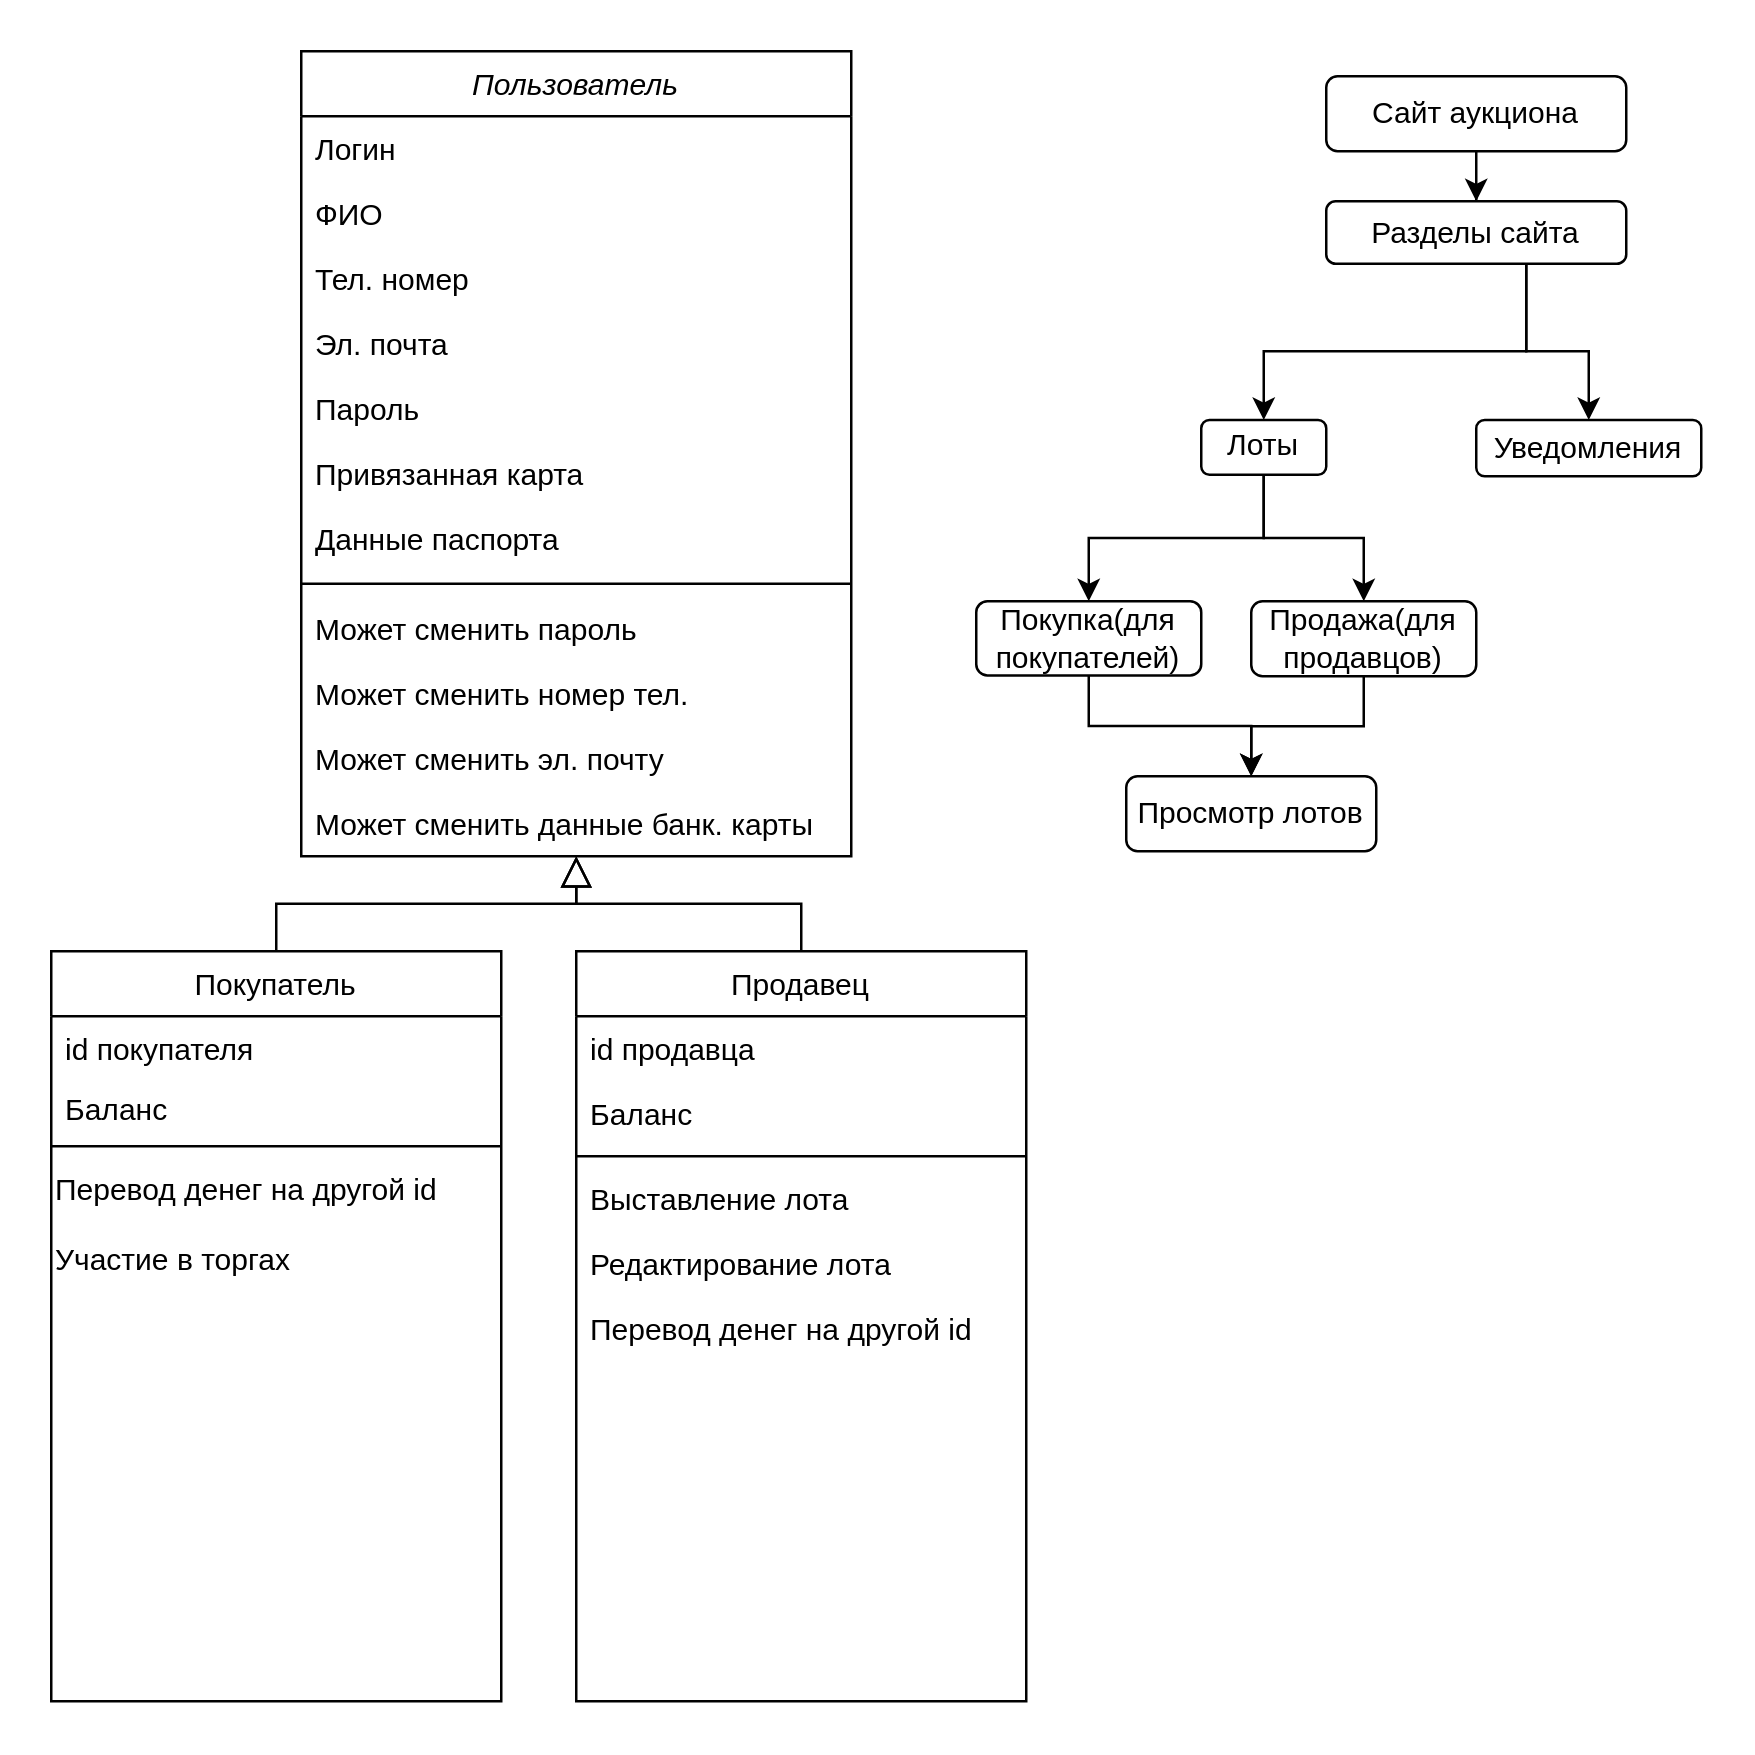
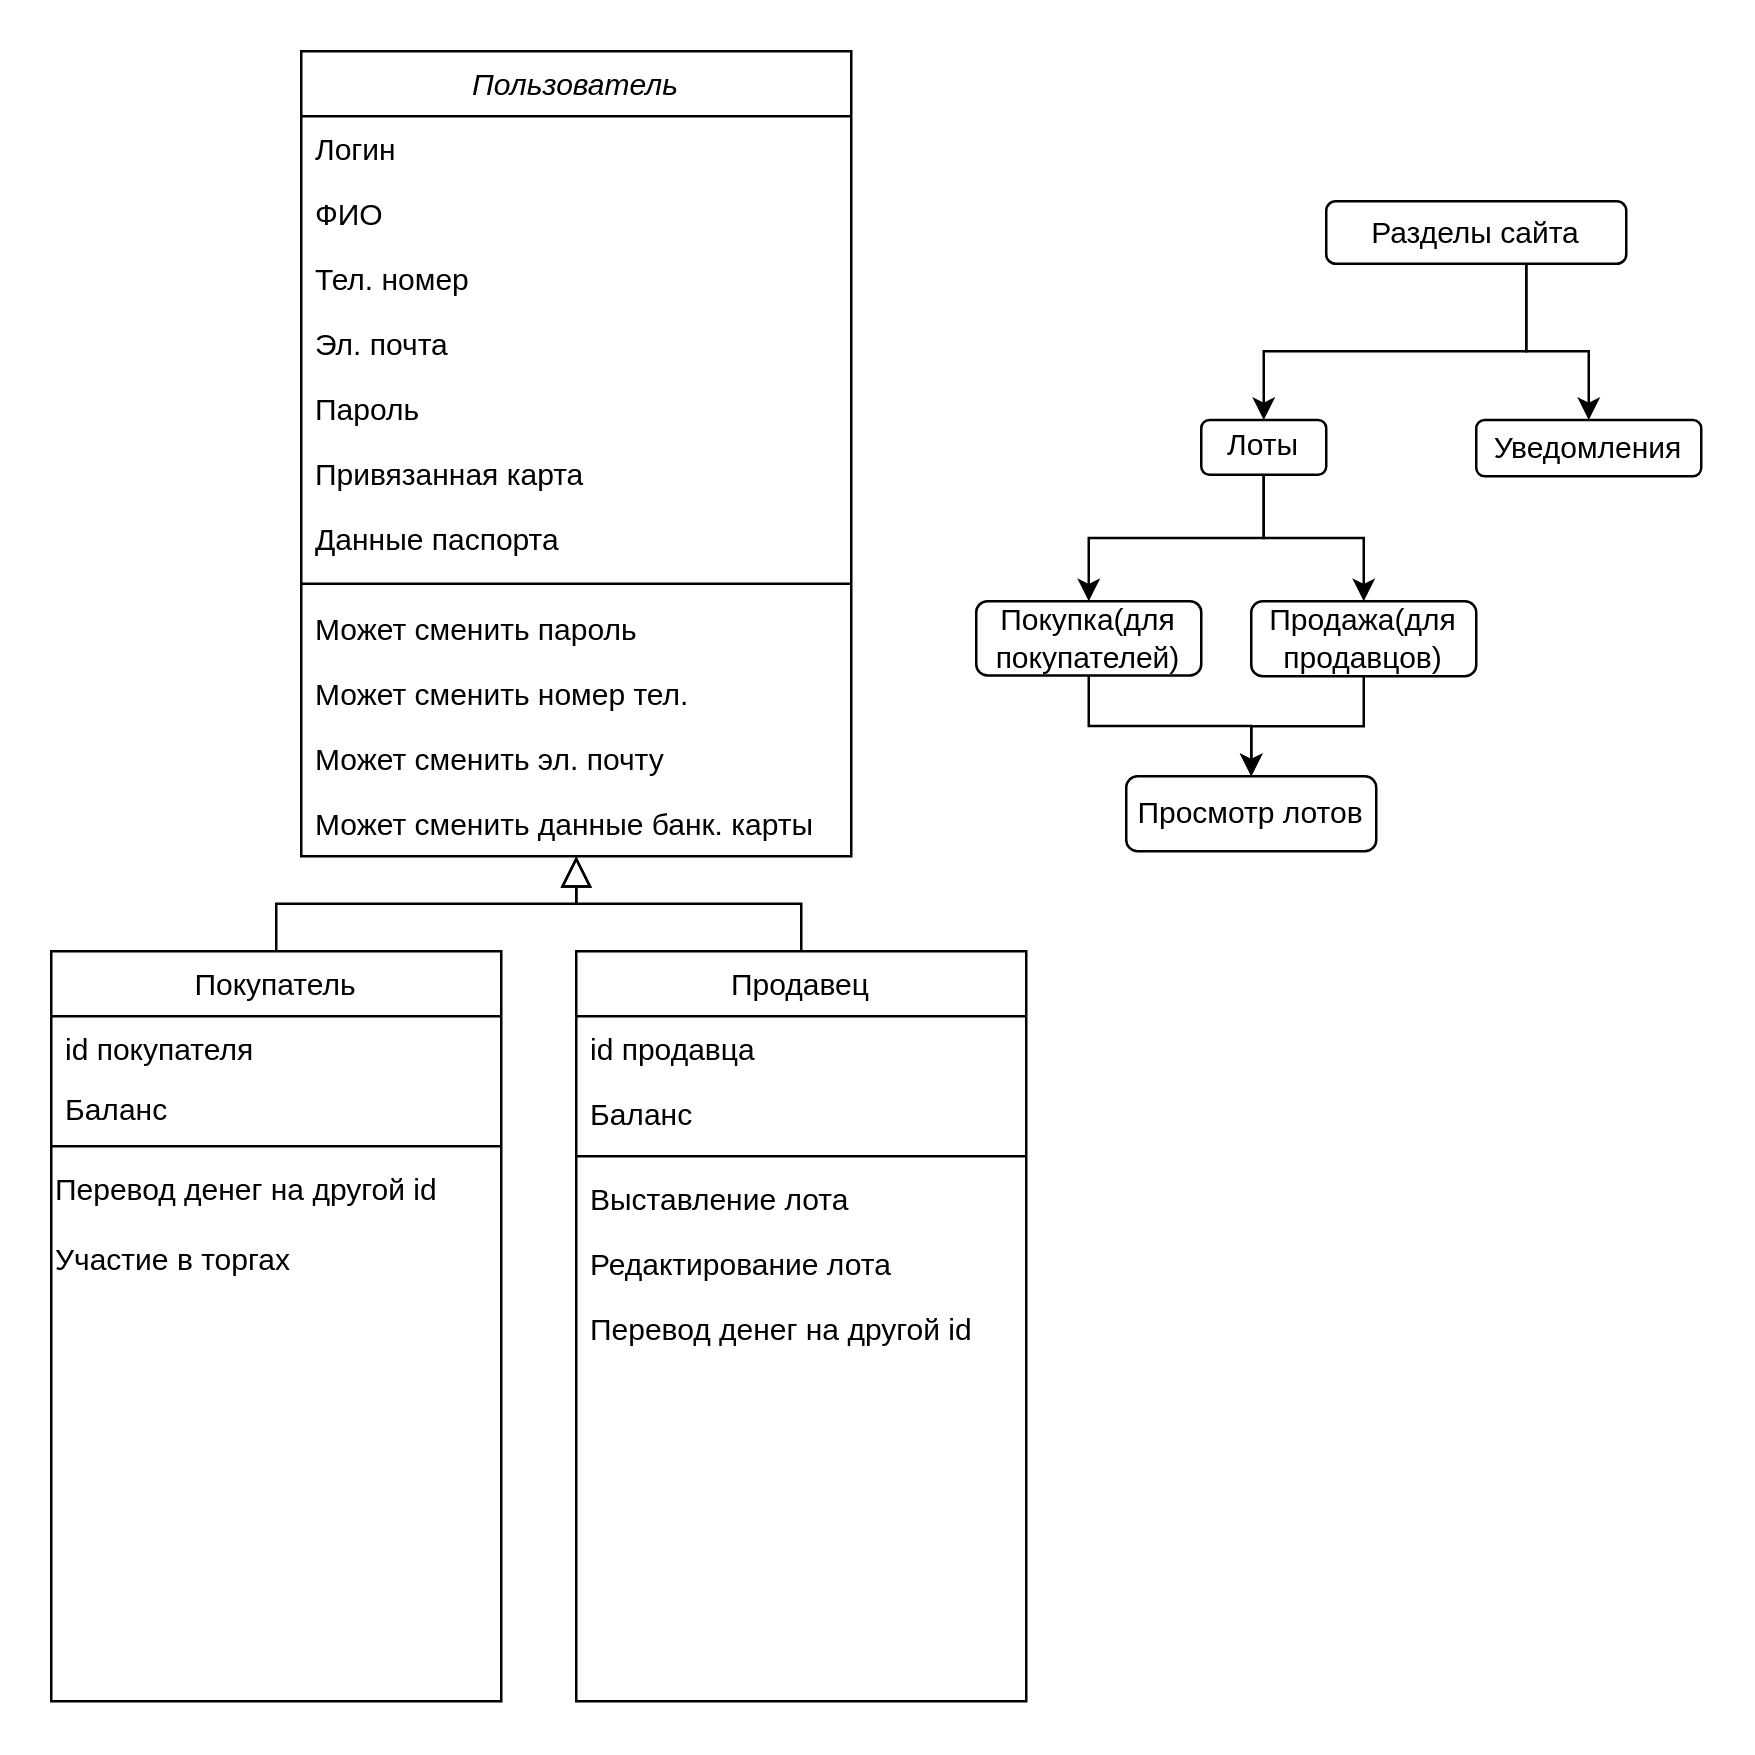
- <mxCell id="31" value="Сайт аукциона" style="rounded=1;whiteSpace=wrap;html=1;fillColor=none;shadow=0;" vertex="1" parent="1"><mxGeometry x="530" y="30" width="120" height="30" as="geometry" /></mxCell>
- <mxCell id="30" value="" style="edgeStyle=orthogonalEdgeStyle;rounded=0;orthogonalLoop=1;jettySize=auto;html=1;" edge="1" parent="1" source="31" target="34"><mxGeometry relative="1" as="geometry" /></mxCell>
